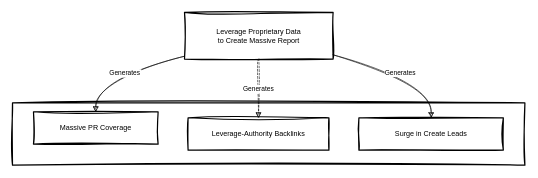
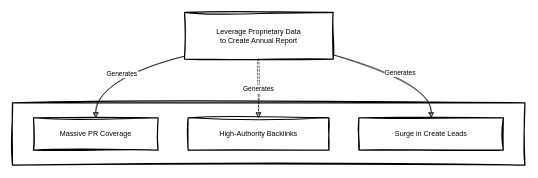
- <mxCell id="6" value="Leverage Proprietary Data&#10;to Create Massive Report" style="whiteSpace=wrap;strokeWidth=2;sketch=1;curveFitting=1;jiggle=2;" vertex="1" parent="1"><mxGeometry x="307" y="20" width="248" height="78" as="geometry" /></mxCell>
+ <mxCell id="6" value="Leverage Proprietary Data&#10;to Create Annual Report" style="whiteSpace=wrap;strokeWidth=2;sketch=1;curveFitting=1;jiggle=2;" vertex="1" parent="1"><mxGeometry x="307" y="20" width="248" height="78" as="geometry" /></mxCell>
- <mxCell id="3" value="Massive PR Coverage" style="whiteSpace=wrap;strokeWidth=2;sketch=1;curveFitting=1;jiggle=2;" vertex="1" parent="1"><mxGeometry x="55" y="186" width="208" height="54" as="geometry" /></mxCell>
+ <mxCell id="3" value="Massive PR Coverage" style="whiteSpace=wrap;strokeWidth=2;sketch=1;curveFitting=1;jiggle=2;" vertex="1" parent="1"><mxGeometry x="55" y="196" width="208" height="54" as="geometry" /></mxCell>
- <mxCell id="4" value="Leverage-Authority Backlinks" style="whiteSpace=wrap;strokeWidth=2;sketch=1;curveFitting=1;jiggle=2;" vertex="1" parent="1"><mxGeometry x="313" y="196" width="235" height="54" as="geometry" /></mxCell>
+ <mxCell id="4" value="High-Authority Backlinks" style="whiteSpace=wrap;strokeWidth=2;sketch=1;curveFitting=1;jiggle=2;" vertex="1" parent="1"><mxGeometry x="313" y="196" width="235" height="54" as="geometry" /></mxCell>
